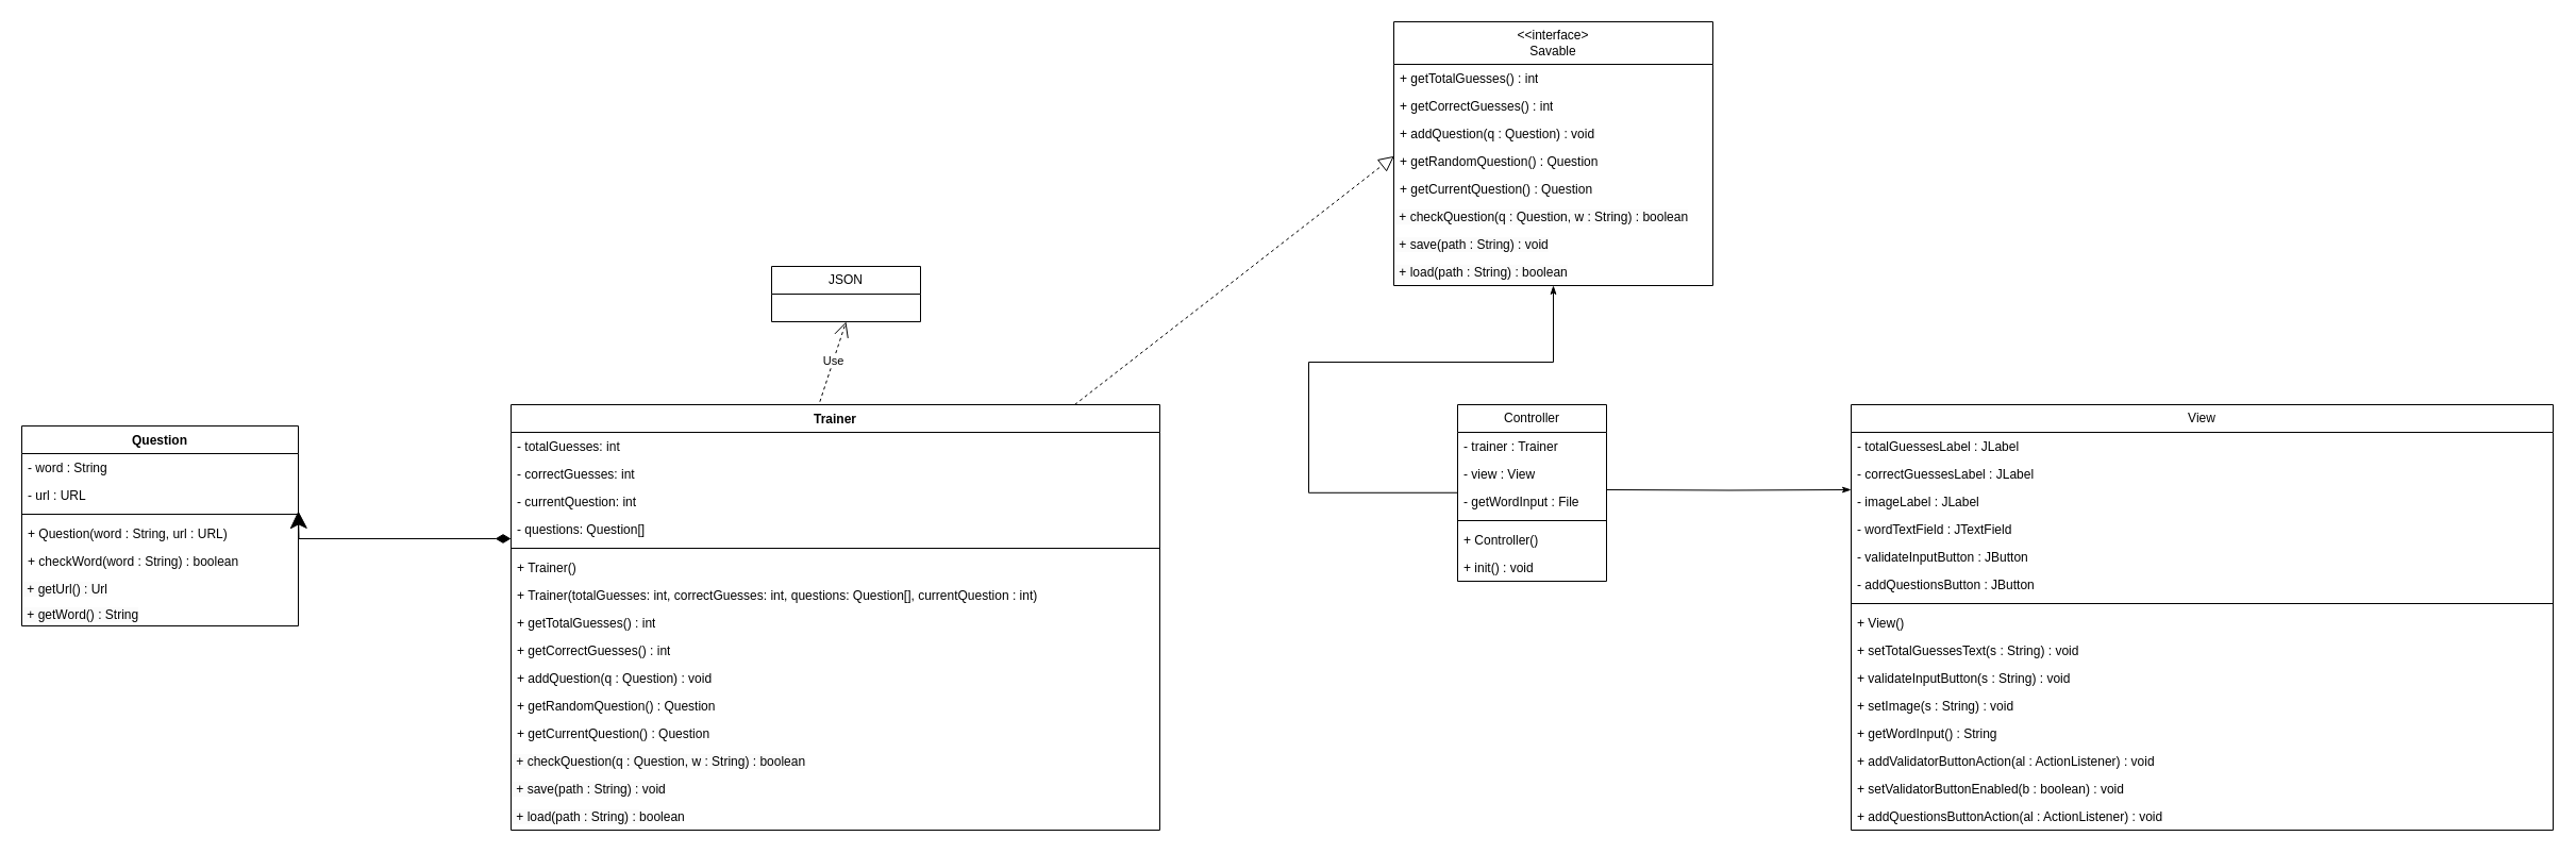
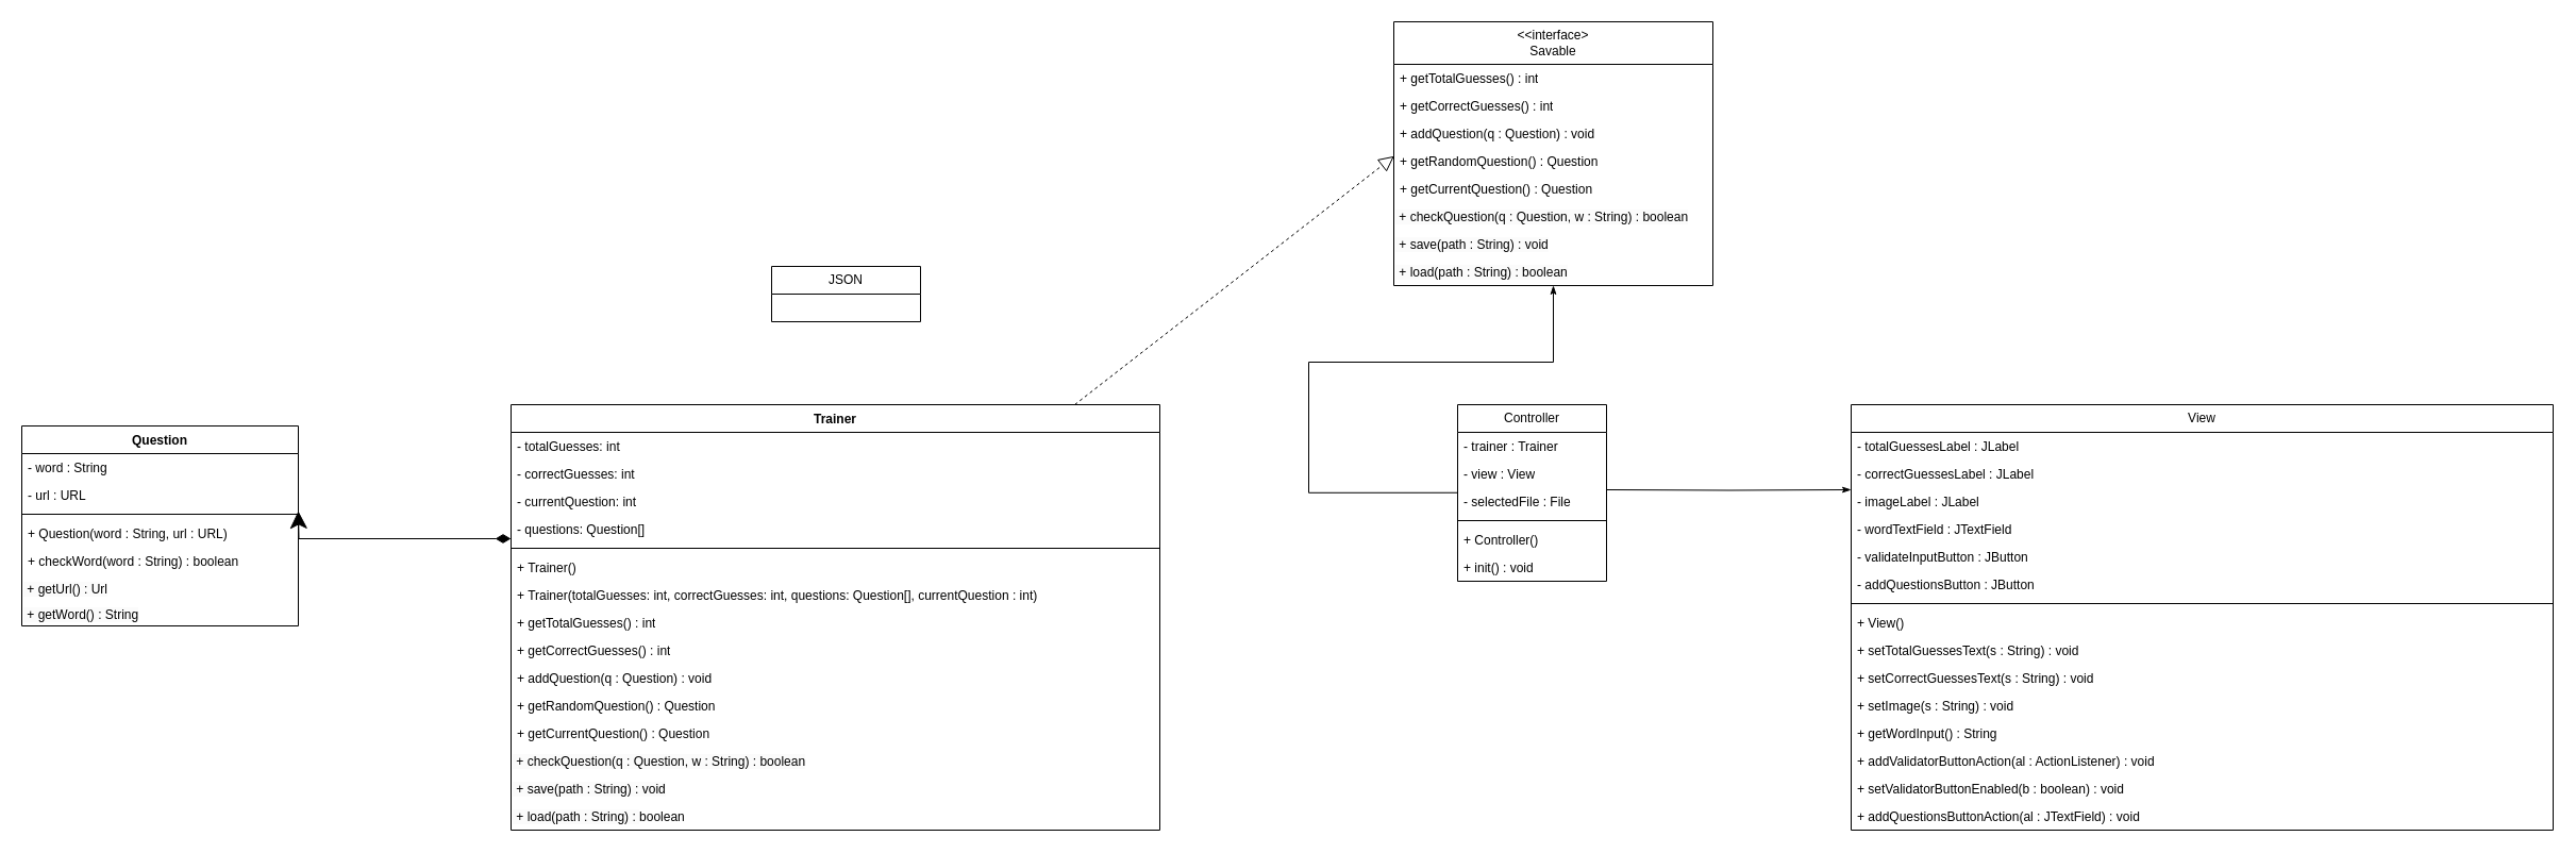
- <mxCell id="29" value="Use" style="endArrow=open;endSize=12;dashed=1;html=1;rounded=0;exitX=0.476;exitY=-0.007;exitDx=0;exitDy=0;exitPerimeter=0;entryX=0.5;entryY=1;entryDx=0;entryDy=0;" parent="1" source="10" target="28" edge="1"><mxGeometry width="160" relative="1" as="geometry"><mxPoint x="450" y="330" as="sourcePoint" /><mxPoint x="610" y="330" as="targetPoint" /></mxGeometry></mxCell>
- <mxCell id="49" value="- getWordInput : File" style="text;strokeColor=none;fillColor=none;align=left;verticalAlign=top;spacingLeft=4;spacingRight=4;overflow=hidden;rotatable=0;points=[[0,0.5],[1,0.5]];portConstraint=eastwest;whiteSpace=wrap;html=1;" parent="46" vertex="1"><mxGeometry y="78" width="140" height="26" as="geometry" /></mxCell>
+ <mxCell id="49" value="- selectedFile : File" style="text;strokeColor=none;fillColor=none;align=left;verticalAlign=top;spacingLeft=4;spacingRight=4;overflow=hidden;rotatable=0;points=[[0,0.5],[1,0.5]];portConstraint=eastwest;whiteSpace=wrap;html=1;" parent="46" vertex="1"><mxGeometry y="78" width="140" height="26" as="geometry" /></mxCell>
- <mxCell id="40" value="+ validateInputButton(s : String) : void" style="text;strokeColor=none;fillColor=none;align=left;verticalAlign=top;spacingLeft=4;spacingRight=4;overflow=hidden;rotatable=0;points=[[0,0.5],[1,0.5]];portConstraint=eastwest;whiteSpace=wrap;html=1;" parent="30" vertex="1"><mxGeometry y="244" width="660" height="26" as="geometry" /></mxCell>
+ <mxCell id="40" value="+ setCorrectGuessesText(s : String) : void" style="text;strokeColor=none;fillColor=none;align=left;verticalAlign=top;spacingLeft=4;spacingRight=4;overflow=hidden;rotatable=0;points=[[0,0.5],[1,0.5]];portConstraint=eastwest;whiteSpace=wrap;html=1;" parent="30" vertex="1"><mxGeometry y="244" width="660" height="26" as="geometry" /></mxCell>
- <mxCell id="45" value="+ addQuestionsButtonAction(al : ActionListener) : void" style="text;strokeColor=none;fillColor=none;align=left;verticalAlign=top;spacingLeft=4;spacingRight=4;overflow=hidden;rotatable=0;points=[[0,0.5],[1,0.5]];portConstraint=eastwest;whiteSpace=wrap;html=1;" parent="30" vertex="1"><mxGeometry y="374" width="660" height="26" as="geometry" /></mxCell>
+ <mxCell id="45" value="+ addQuestionsButtonAction(al : JTextField) : void" style="text;strokeColor=none;fillColor=none;align=left;verticalAlign=top;spacingLeft=4;spacingRight=4;overflow=hidden;rotatable=0;points=[[0,0.5],[1,0.5]];portConstraint=eastwest;whiteSpace=wrap;html=1;" parent="30" vertex="1"><mxGeometry y="374" width="660" height="26" as="geometry" /></mxCell>
